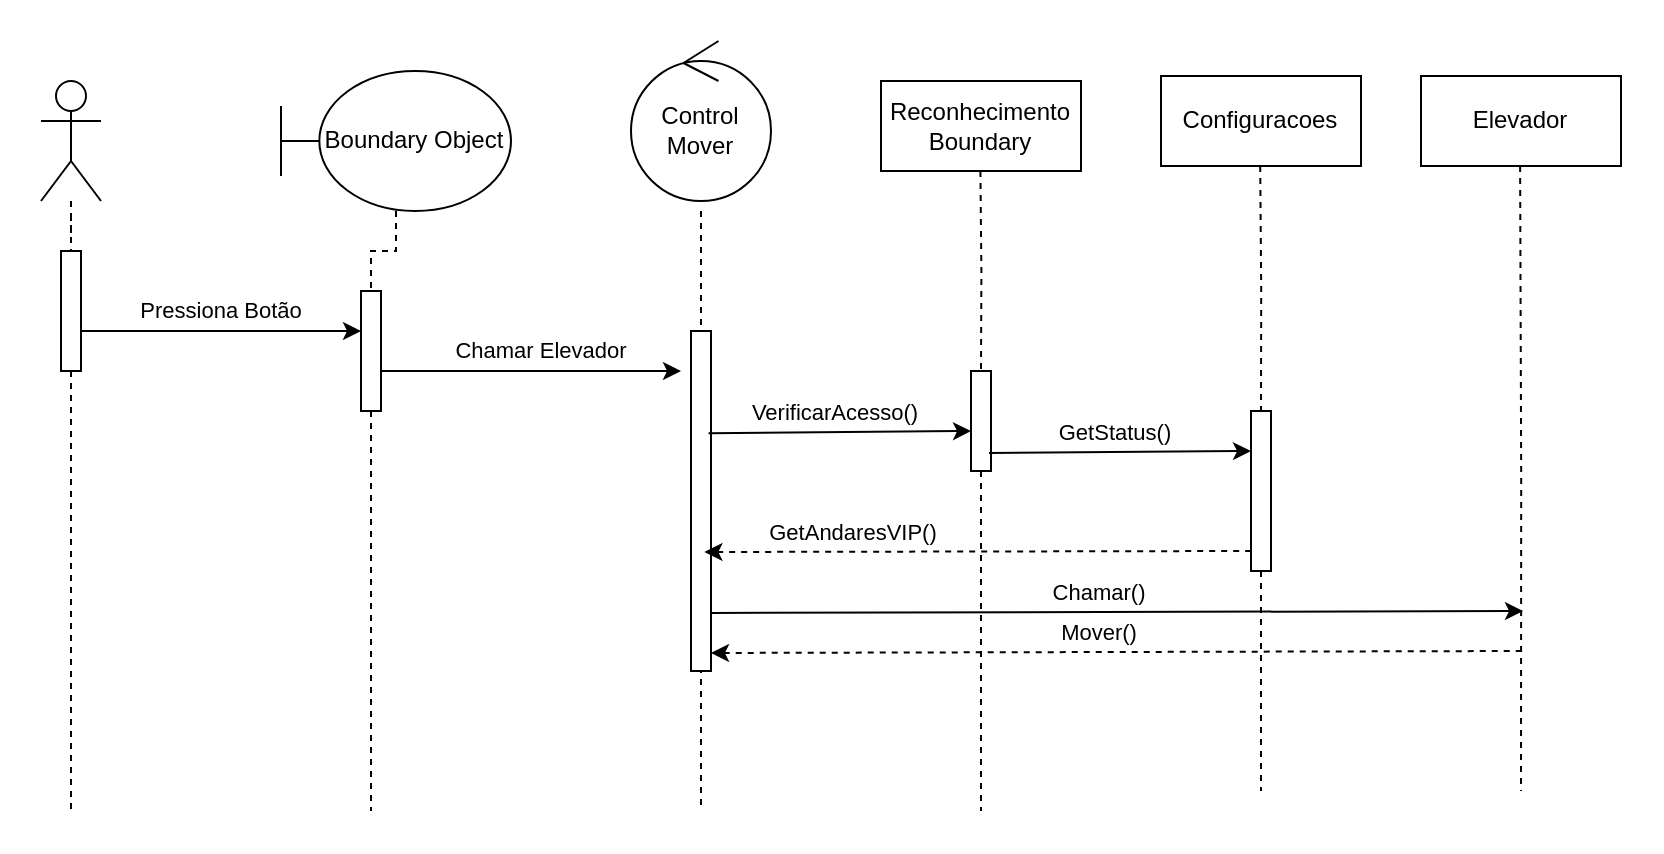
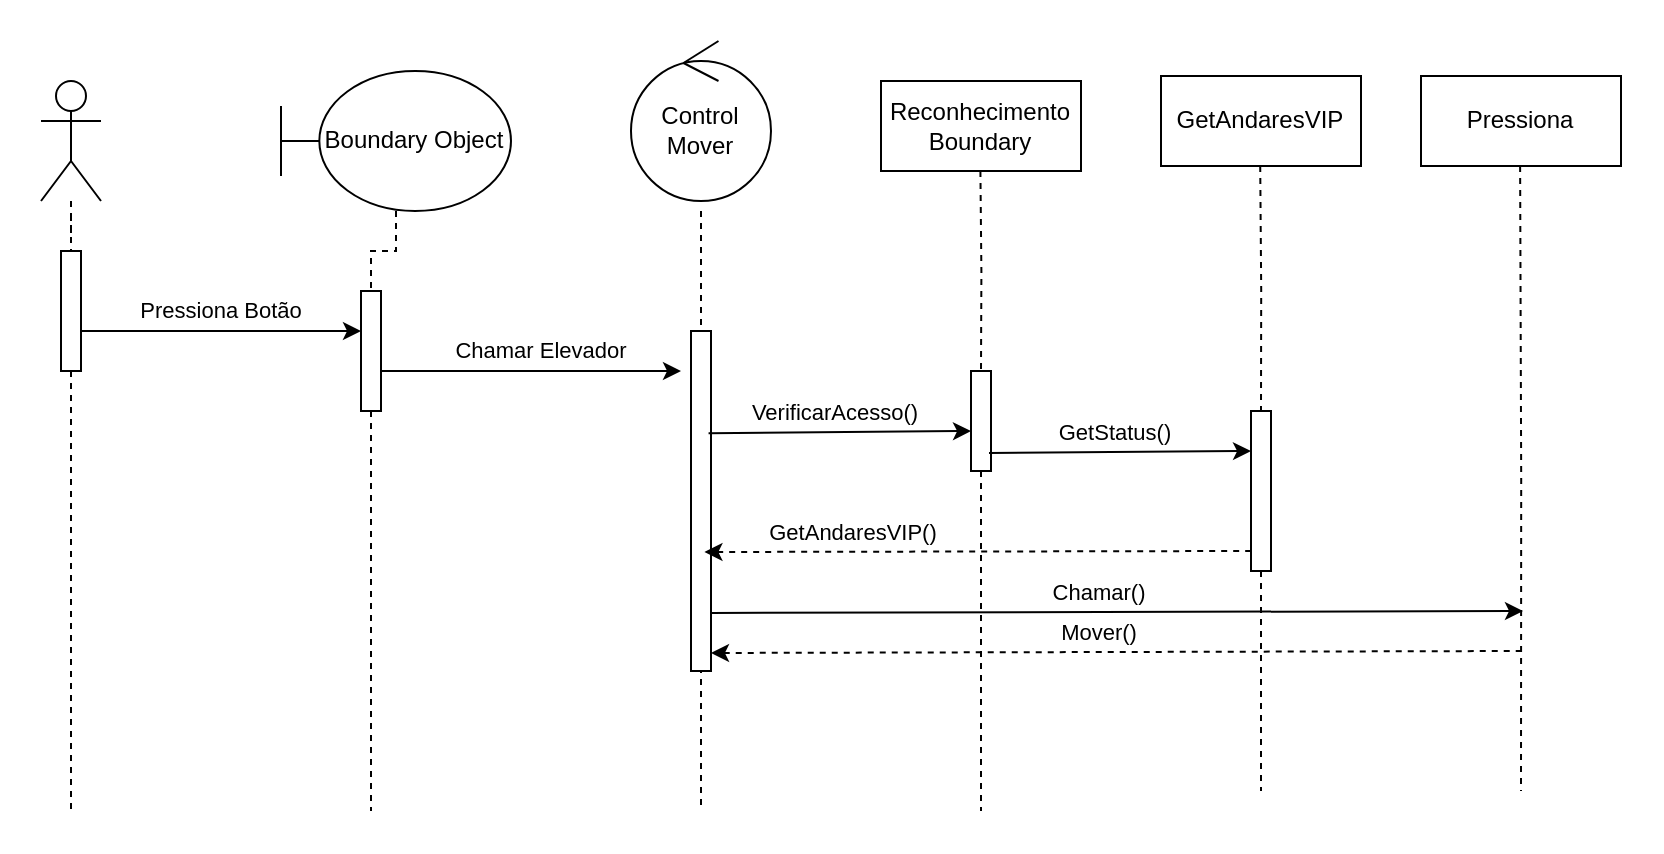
- <mxCell id="20" value="Configuracoes" style="rounded=0;whiteSpace=wrap;html=1;" vertex="1" parent="1"><mxGeometry x="580" y="37.5" width="100" height="45" as="geometry" /></mxCell>
+ <mxCell id="20" value="GetAndaresVIP" style="rounded=0;whiteSpace=wrap;html=1;" vertex="1" parent="1"><mxGeometry x="580" y="37.5" width="100" height="45" as="geometry" /></mxCell>
- <mxCell id="26" value="Elevador" style="rounded=0;whiteSpace=wrap;html=1;" vertex="1" parent="1"><mxGeometry x="710" y="37.5" width="100" height="45" as="geometry" /></mxCell>
+ <mxCell id="26" value="Pressiona" style="rounded=0;whiteSpace=wrap;html=1;" vertex="1" parent="1"><mxGeometry x="710" y="37.5" width="100" height="45" as="geometry" /></mxCell>
